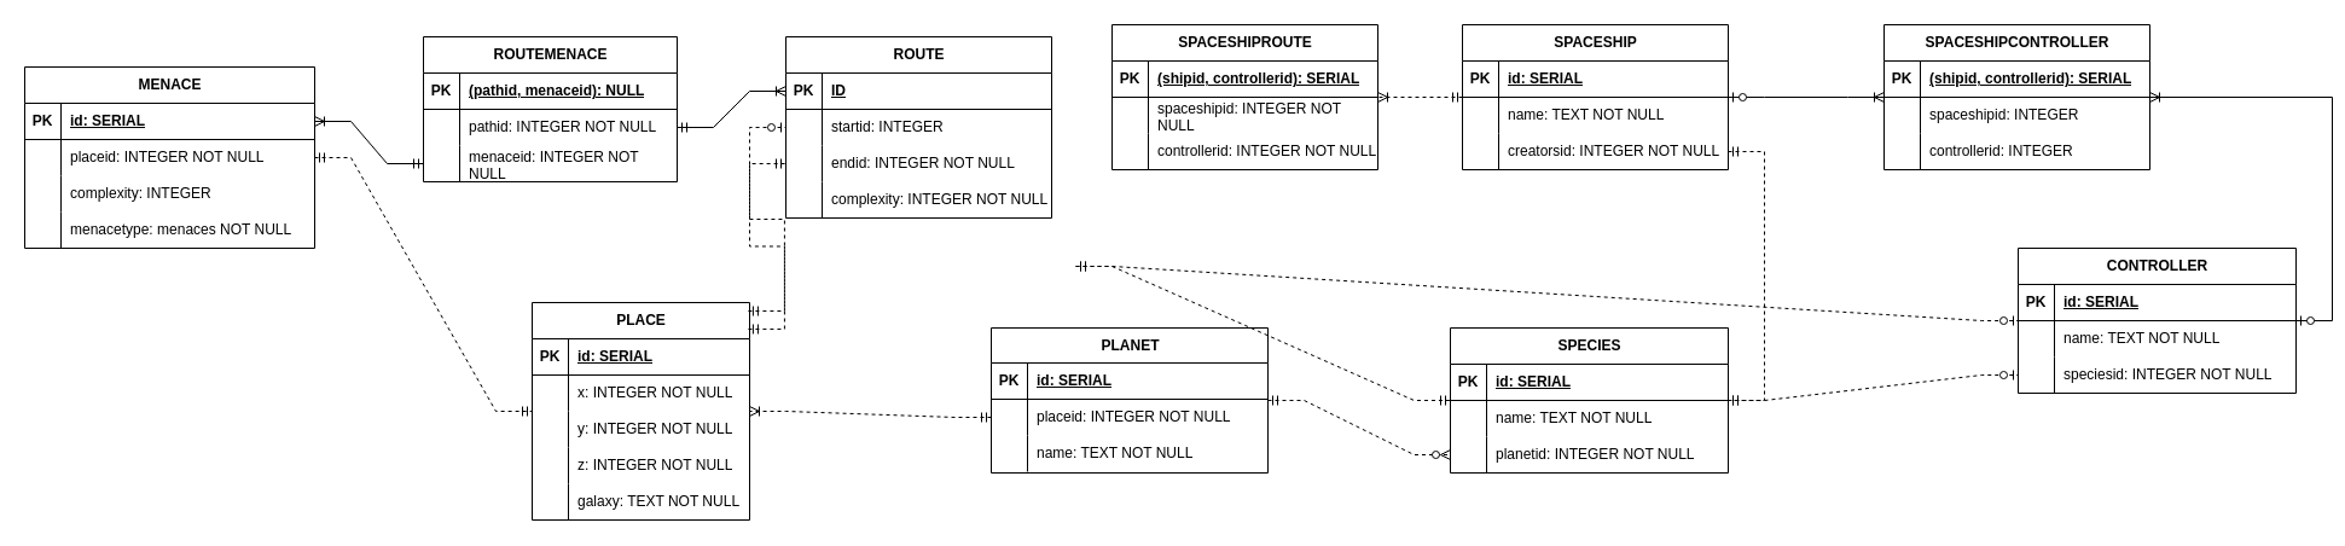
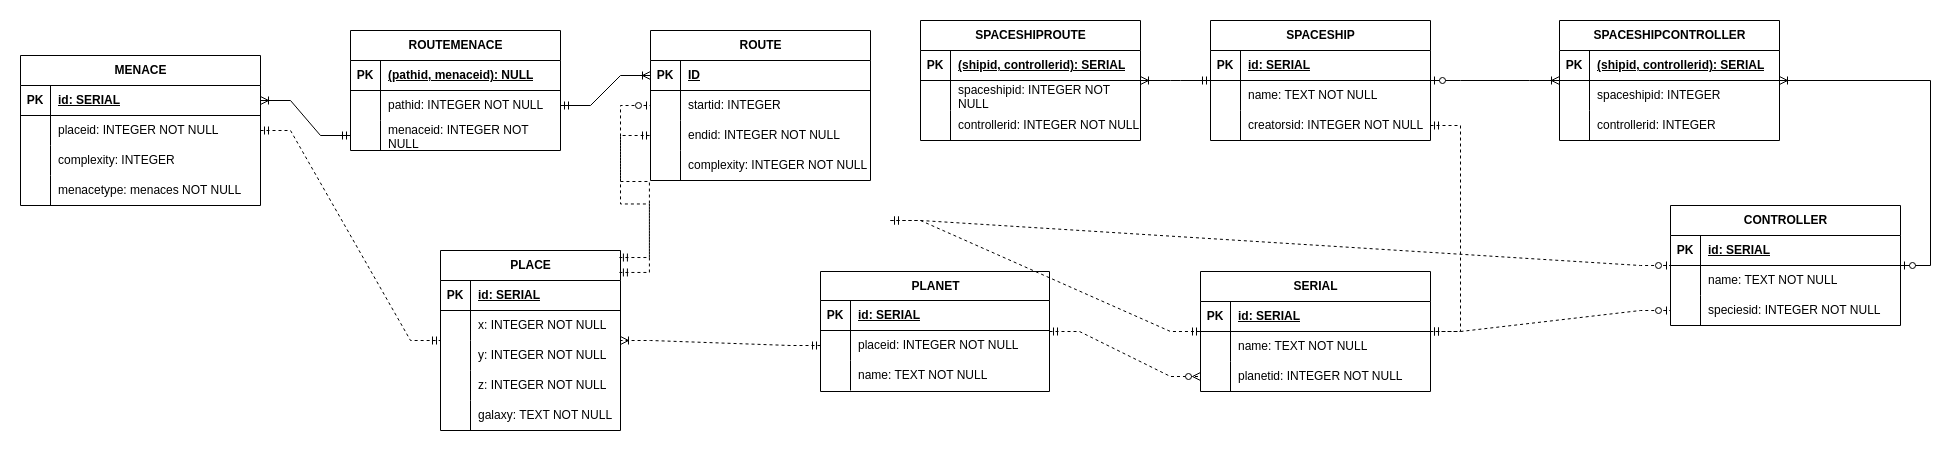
- <mxCell id="125" value="" style="edgeStyle=entityRelationEdgeStyle;fontSize=12;html=1;endArrow=ERoneToMany;startArrow=ERmandOne;rounded=0;dashed=1;" edge="1" parent="1" source="74" target="115"><mxGeometry width="100" height="100" relative="1" as="geometry"><mxPoint x="1160" y="230" as="sourcePoint" /><mxPoint x="1260" y="130" as="targetPoint" /></mxGeometry></mxCell>
+ <mxCell id="125" value="" style="edgeStyle=entityRelationEdgeStyle;fontSize=12;html=1;endArrow=ERoneToMany;startArrow=ERmandOne;rounded=0;" edge="1" parent="1" source="74" target="115"><mxGeometry width="100" height="100" relative="1" as="geometry"><mxPoint x="1160" y="230" as="sourcePoint" /><mxPoint x="1260" y="130" as="targetPoint" /></mxGeometry></mxCell>
- <mxCell id="54" value="SPECIES" style="shape=table;startSize=30;container=1;collapsible=1;childLayout=tableLayout;fixedRows=1;rowLines=0;fontStyle=1;align=center;resizeLast=1;html=1;" vertex="1" parent="1"><mxGeometry x="1200" y="271" width="230" height="120" as="geometry" /></mxCell>
+ <mxCell id="54" value="SERIAL" style="shape=table;startSize=30;container=1;collapsible=1;childLayout=tableLayout;fixedRows=1;rowLines=0;fontStyle=1;align=center;resizeLast=1;html=1;" vertex="1" parent="1"><mxGeometry x="1200" y="271" width="230" height="120" as="geometry" /></mxCell>
